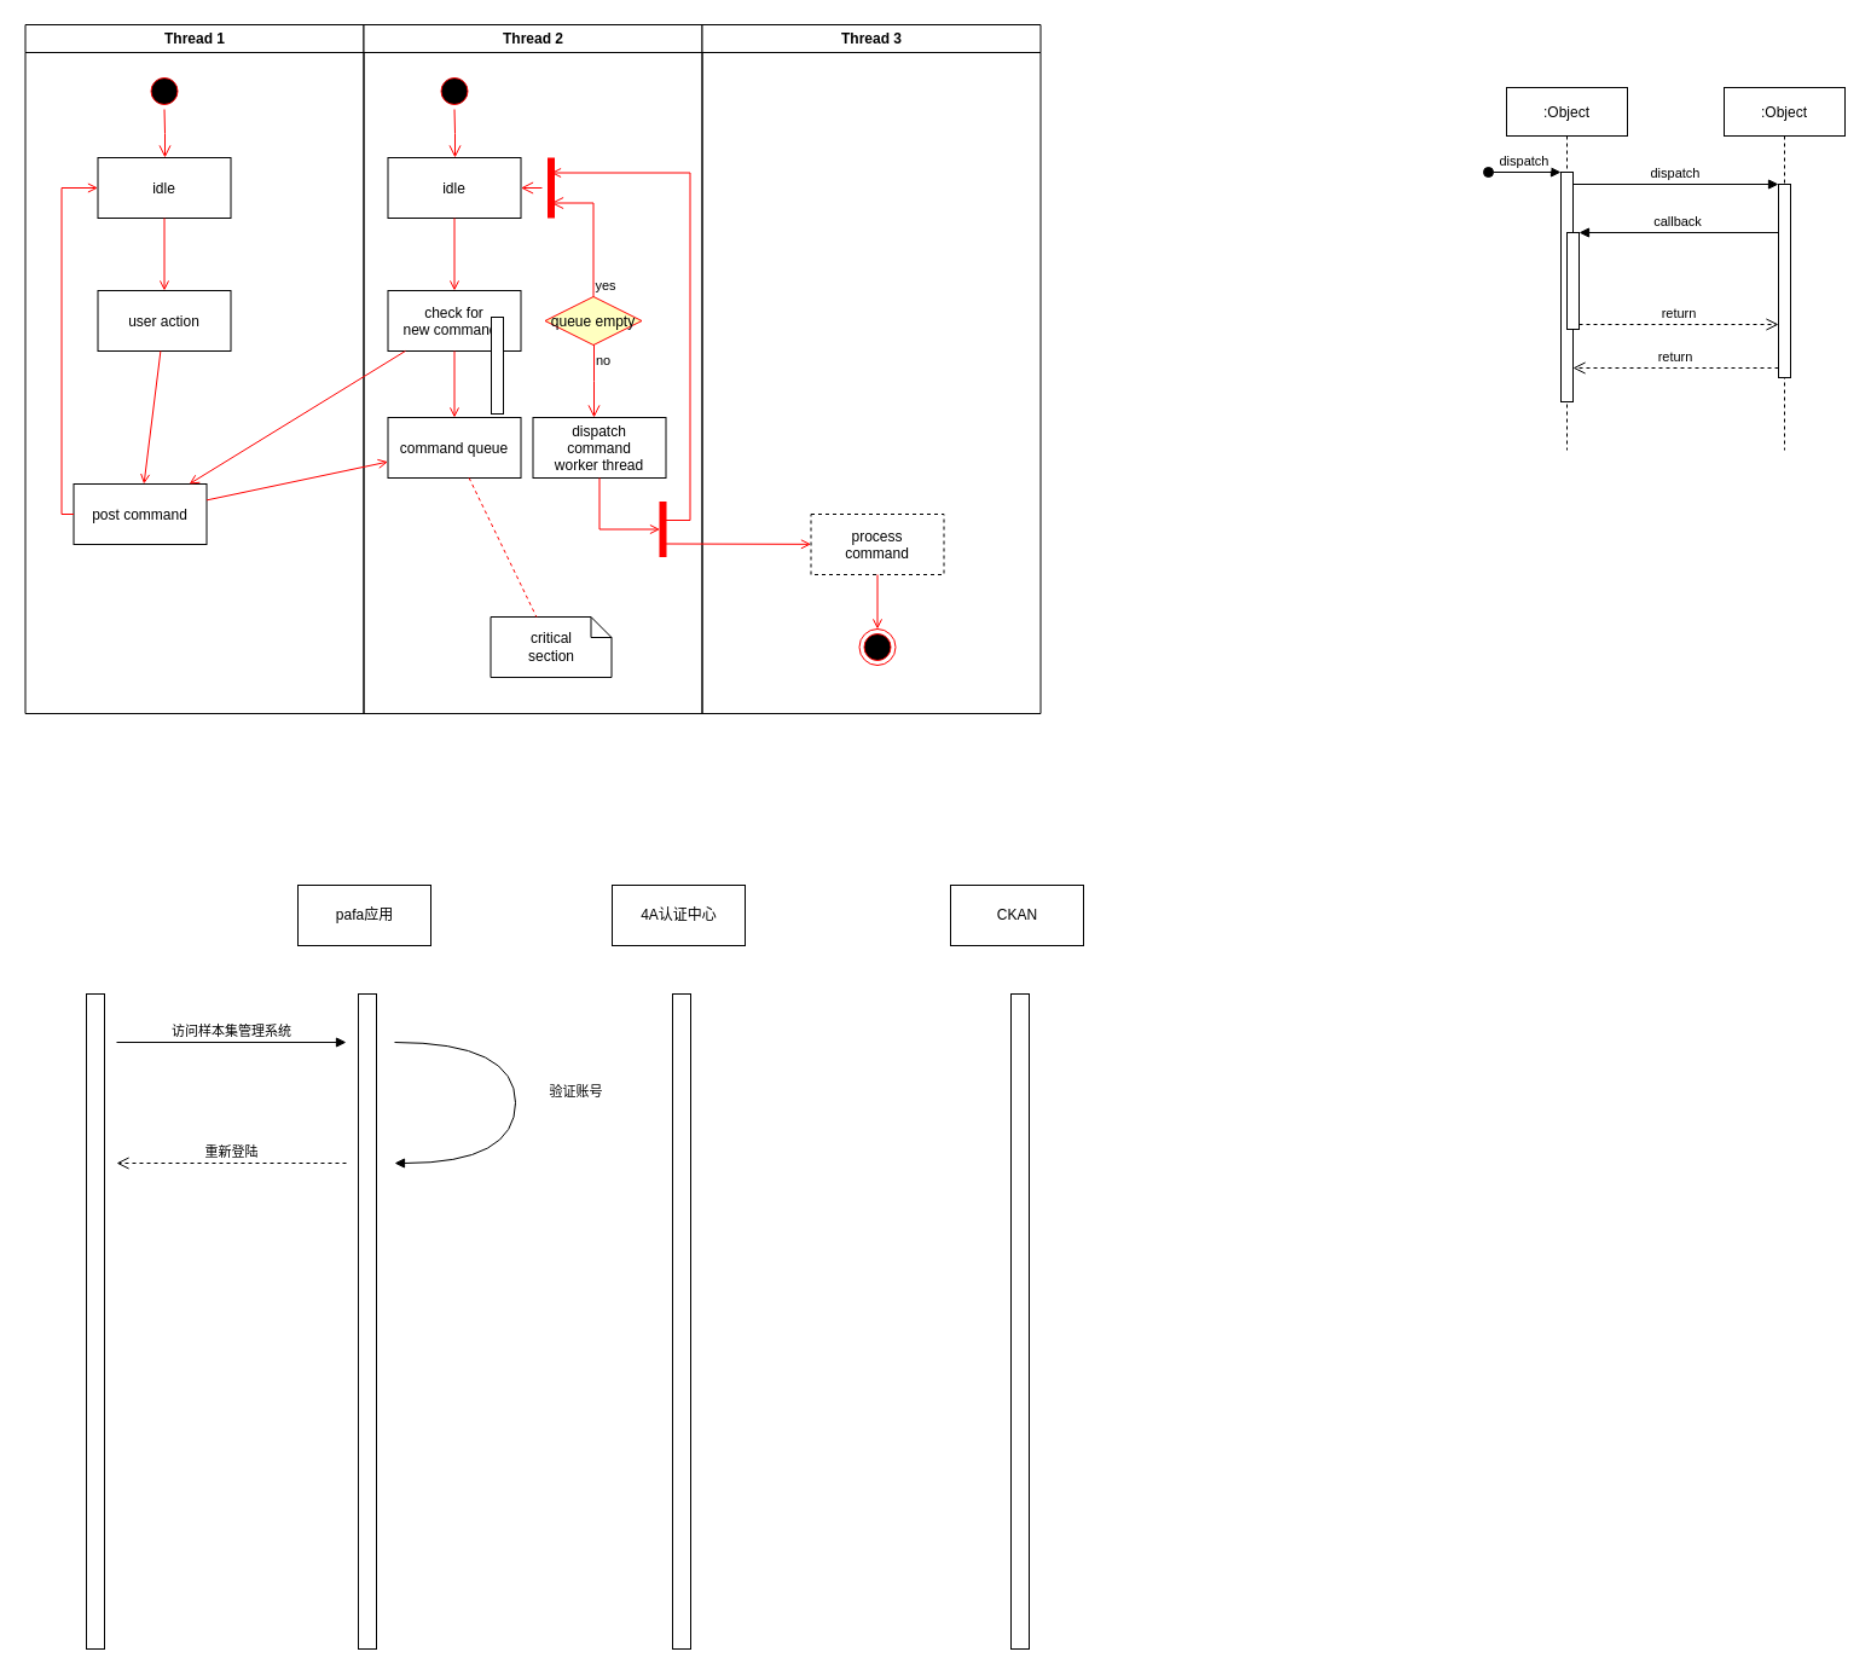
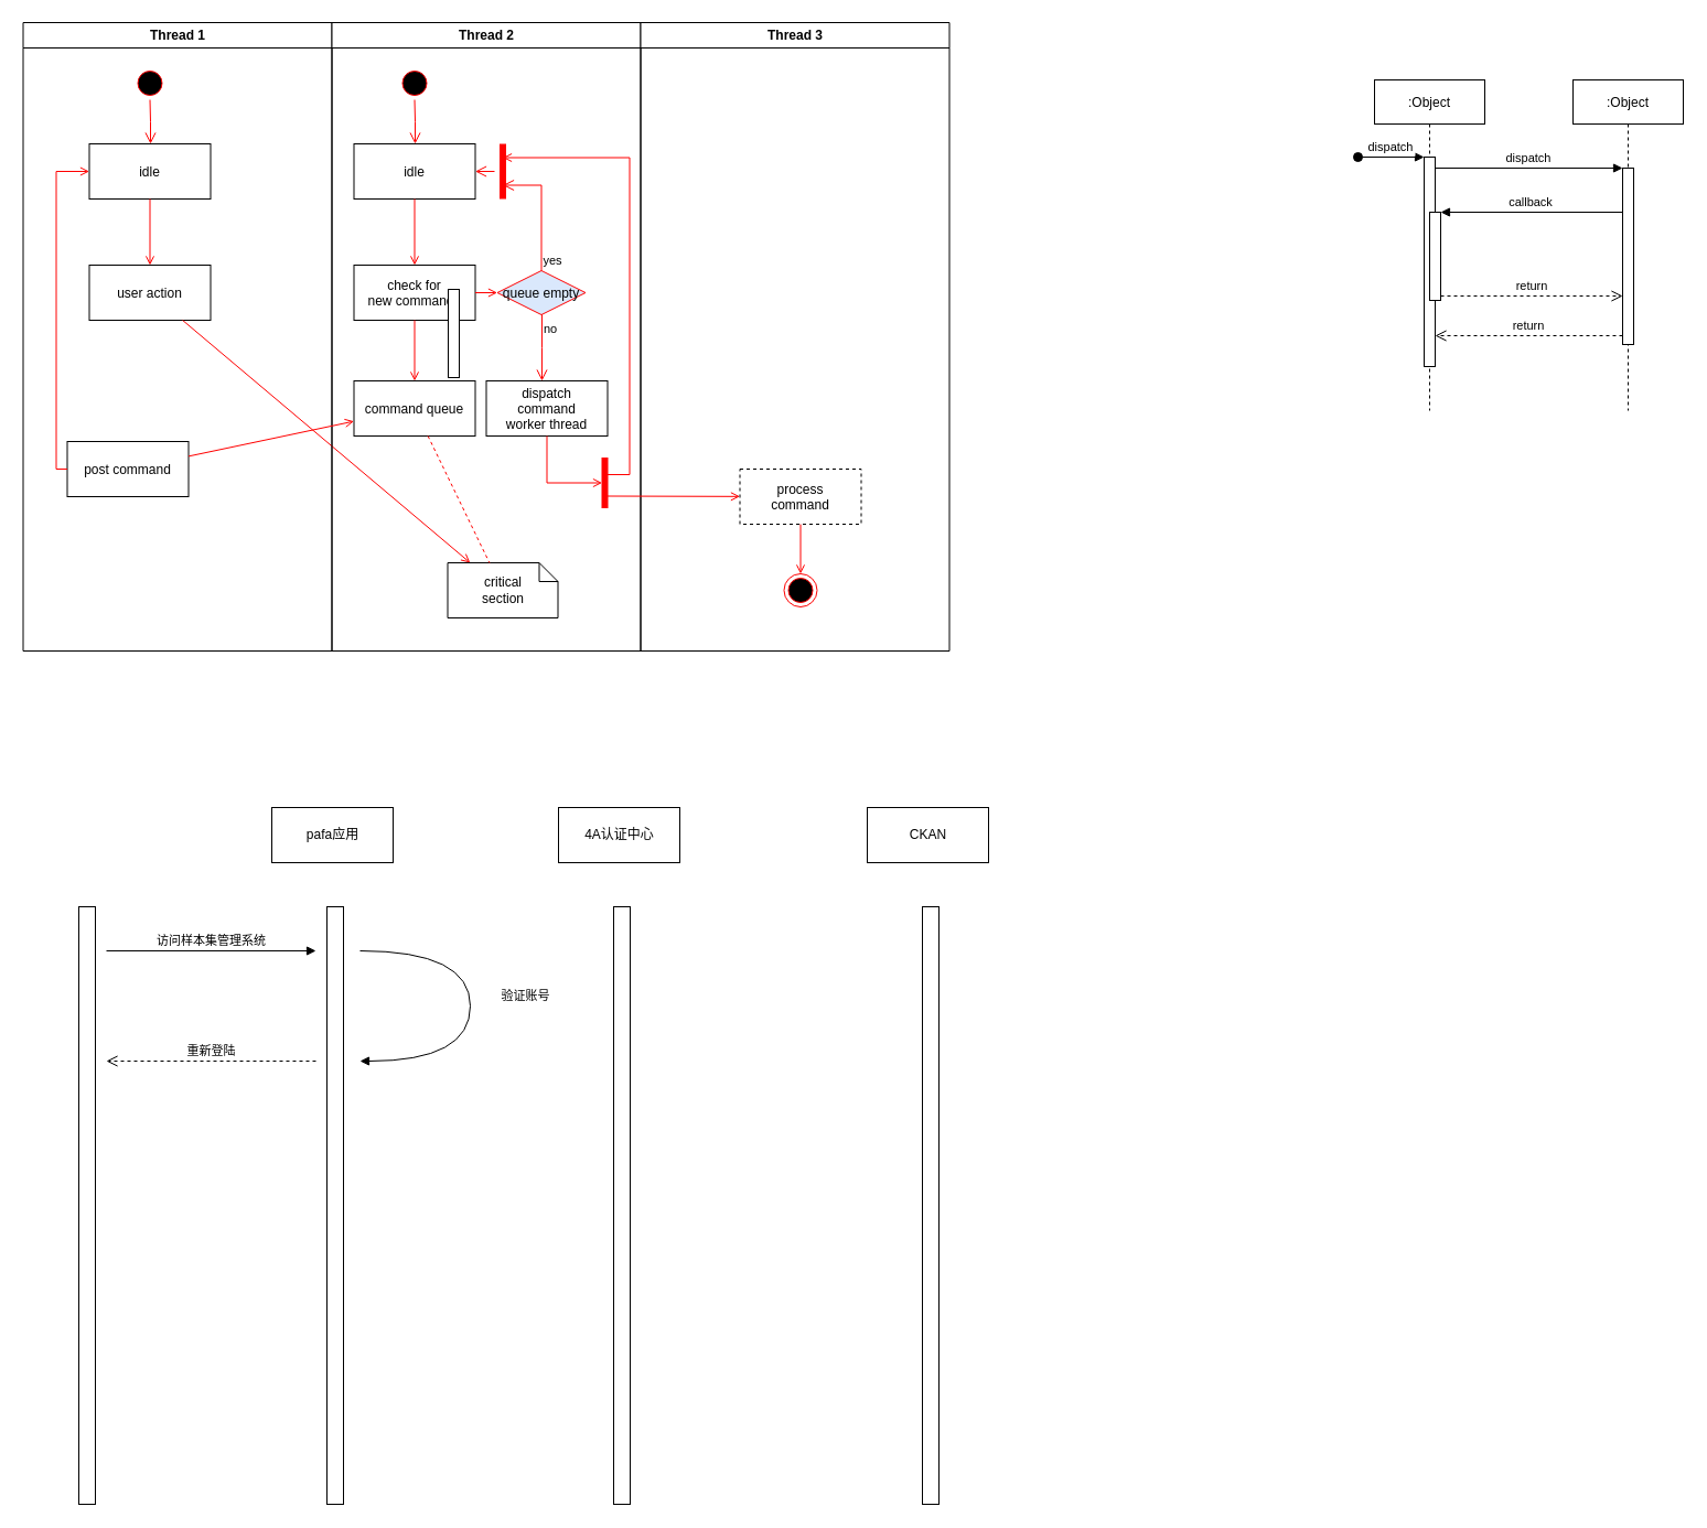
- <mxCell id="19" value="queue empty" style="rhombus;fillColor=#ffffc0;strokeColor=#ff0000;" parent="11" vertex="1"><mxGeometry x="150" y="225" width="80" height="40" as="geometry" /></mxCell>
+ <mxCell id="19" value="queue empty" style="rhombus;fillColor=#dae8fc;strokeColor=#ff0000;" parent="11" vertex="1"><mxGeometry x="150" y="225" width="80" height="40" as="geometry" /></mxCell>
- <mxCell id="9" value="" style="endArrow=open;strokeColor=#FF0000;endFill=1;rounded=0" parent="2" source="6" target="8" edge="1"><mxGeometry relative="1" as="geometry" /></mxCell>
+ <mxCell id="9" value="" style="endArrow=open;strokeColor=#FF0000;endFill=1;rounded=0;" parent="2" source="6" target="26" edge="1"><mxGeometry relative="1" as="geometry" /></mxCell>
- <mxCell id="22" value="" style="endArrow=open;strokeColor=#FF0000;endFill=1;rounded=0;" parent="11" source="15" target="8" edge="1"><mxGeometry relative="1" as="geometry" /></mxCell>
+ <mxCell id="22" value="" style="endArrow=open;strokeColor=#FF0000;endFill=1;rounded=0" parent="11" source="15" target="19" edge="1"><mxGeometry relative="1" as="geometry" /></mxCell>
